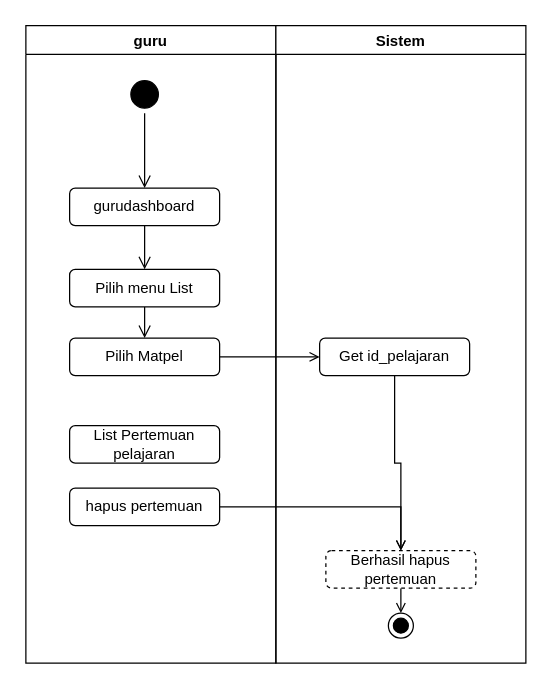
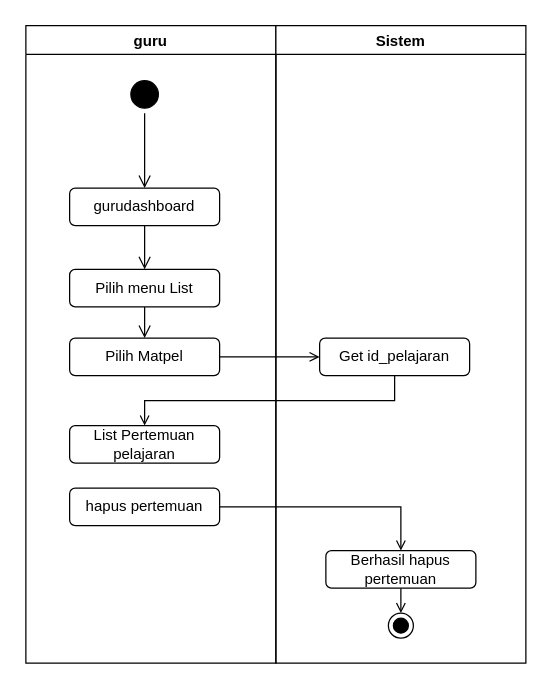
- <mxCell id="18" style="edgeStyle=orthogonalEdgeStyle;rounded=0;orthogonalLoop=1;jettySize=auto;html=1;exitX=0.5;exitY=1;exitDx=0;exitDy=0;endArrow=open;endFill=0;" parent="1" source="16" target="15" edge="1"><mxGeometry relative="1" as="geometry" /></mxCell>
+ <mxCell id="18" style="edgeStyle=orthogonalEdgeStyle;rounded=0;orthogonalLoop=1;jettySize=auto;html=1;exitX=0.5;exitY=1;exitDx=0;exitDy=0;entryX=0.5;entryY=0;entryDx=0;entryDy=0;endArrow=open;endFill=0;" parent="1" source="16" target="10" edge="1"><mxGeometry relative="1" as="geometry" /></mxCell>
- <mxCell id="15" value="Berhasil hapus pertemuan" style="rounded=1;whiteSpace=wrap;html=1;strokeColor=#000000;dashed=1;" parent="12" vertex="1"><mxGeometry x="40" y="420" width="120" height="30" as="geometry" /></mxCell>
+ <mxCell id="15" value="Berhasil hapus pertemuan" style="rounded=1;whiteSpace=wrap;html=1;strokeColor=#000000;" parent="12" vertex="1"><mxGeometry x="40" y="420" width="120" height="30" as="geometry" /></mxCell>
